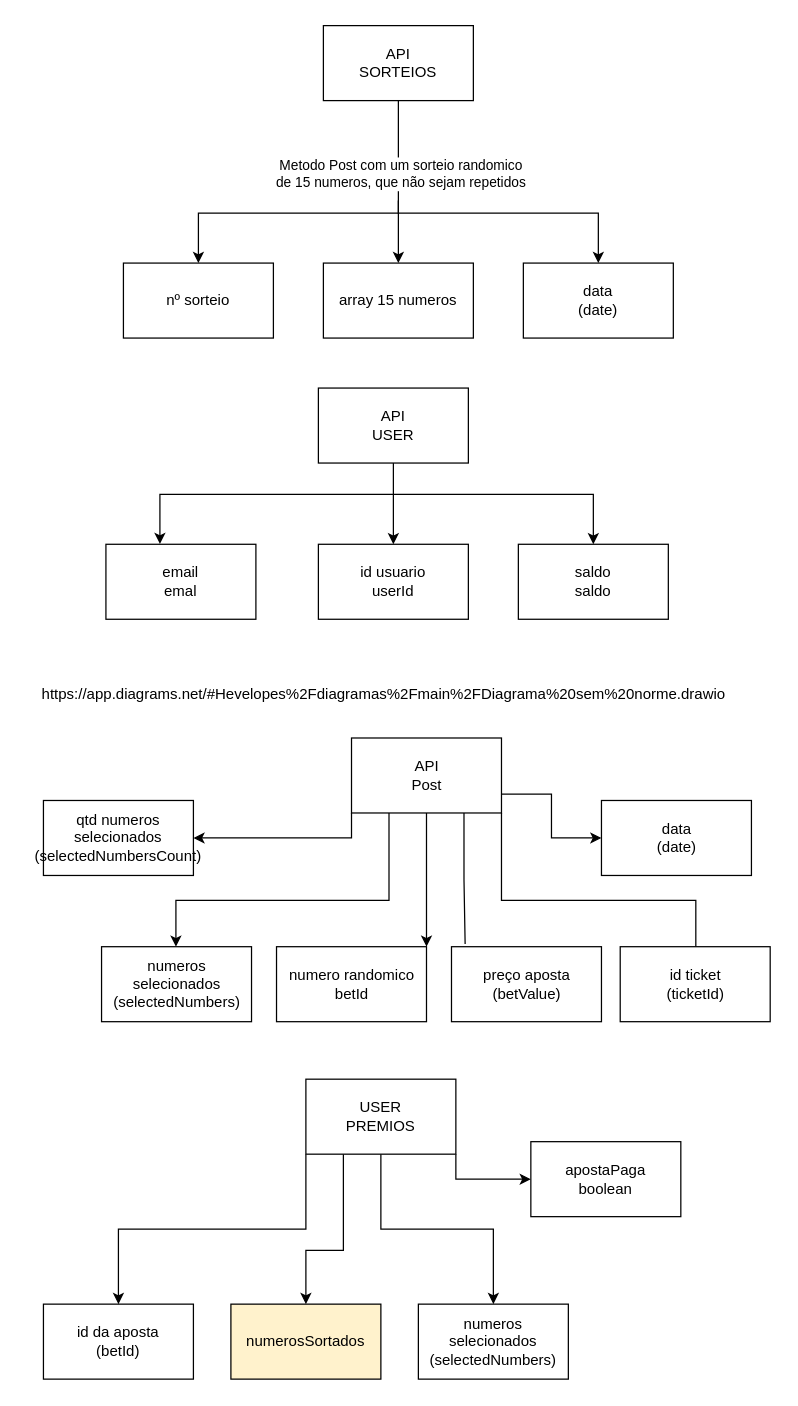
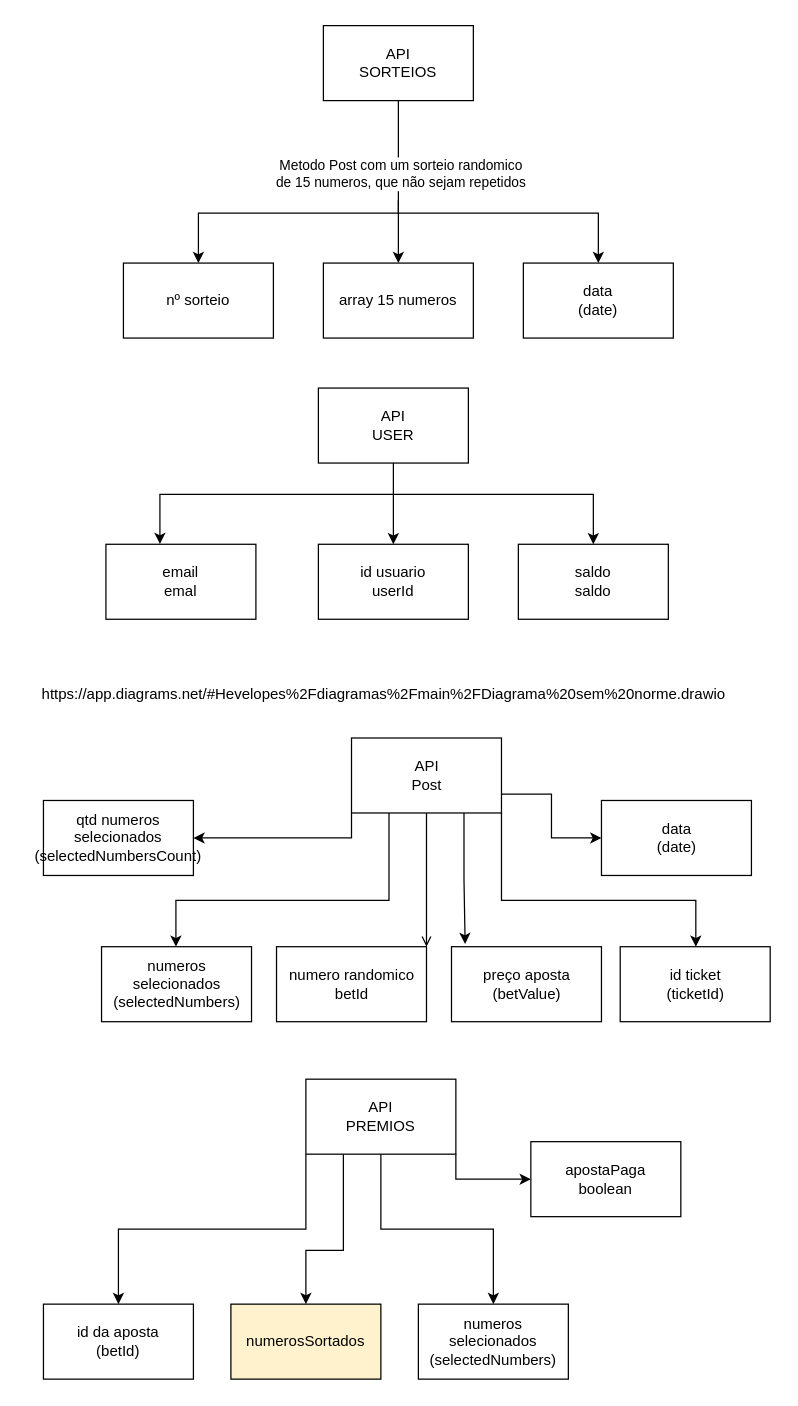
- <mxCell id="10" style="edgeStyle=orthogonalEdgeStyle;rounded=0;orthogonalLoop=1;jettySize=auto;html=1;entryX=1;entryY=0;entryDx=0;entryDy=0;" parent="1" source="14" target="35" edge="1"><mxGeometry relative="1" as="geometry" /></mxCell>
+ <mxCell id="10" style="edgeStyle=orthogonalEdgeStyle;rounded=0;orthogonalLoop=1;jettySize=auto;html=1;entryX=1;entryY=0;entryDx=0;entryDy=0;endArrow=open;" parent="1" source="14" target="35" edge="1"><mxGeometry relative="1" as="geometry" /></mxCell>
- <mxCell id="11" style="edgeStyle=orthogonalEdgeStyle;rounded=0;orthogonalLoop=1;jettySize=auto;html=1;exitX=0.75;exitY=1;exitDx=0;exitDy=0;entryX=0.091;entryY=-0.036;entryDx=0;entryDy=0;entryPerimeter=0;endArrow=none;" parent="1" source="14" target="18" edge="1"><mxGeometry relative="1" as="geometry" /></mxCell>
+ <mxCell id="11" style="edgeStyle=orthogonalEdgeStyle;rounded=0;orthogonalLoop=1;jettySize=auto;html=1;exitX=0.75;exitY=1;exitDx=0;exitDy=0;entryX=0.091;entryY=-0.036;entryDx=0;entryDy=0;entryPerimeter=0;" parent="1" source="14" target="18" edge="1"><mxGeometry relative="1" as="geometry" /></mxCell>
- <mxCell id="12" style="edgeStyle=orthogonalEdgeStyle;rounded=0;orthogonalLoop=1;jettySize=auto;html=1;exitX=1;exitY=1;exitDx=0;exitDy=0;endArrow=none;" parent="1" source="14" target="22" edge="1"><mxGeometry relative="1" as="geometry"><Array as="points"><mxPoint x="400" y="720" /><mxPoint x="556" y="720" /></Array></mxGeometry></mxCell>
+ <mxCell id="12" style="edgeStyle=orthogonalEdgeStyle;rounded=0;orthogonalLoop=1;jettySize=auto;html=1;exitX=1;exitY=1;exitDx=0;exitDy=0;" parent="1" source="14" target="22" edge="1"><mxGeometry relative="1" as="geometry"><Array as="points"><mxPoint x="400" y="720" /><mxPoint x="556" y="720" /></Array></mxGeometry></mxCell>
- <mxCell id="31" value="USER&lt;br&gt;PREMIOS" style="rounded=0;whiteSpace=wrap;html=1;" parent="1" vertex="1"><mxGeometry x="244" y="863" width="120" height="60" as="geometry" /></mxCell>
+ <mxCell id="31" value="API&lt;br&gt;PREMIOS" style="rounded=0;whiteSpace=wrap;html=1;" parent="1" vertex="1"><mxGeometry x="244" y="863" width="120" height="60" as="geometry" /></mxCell>
